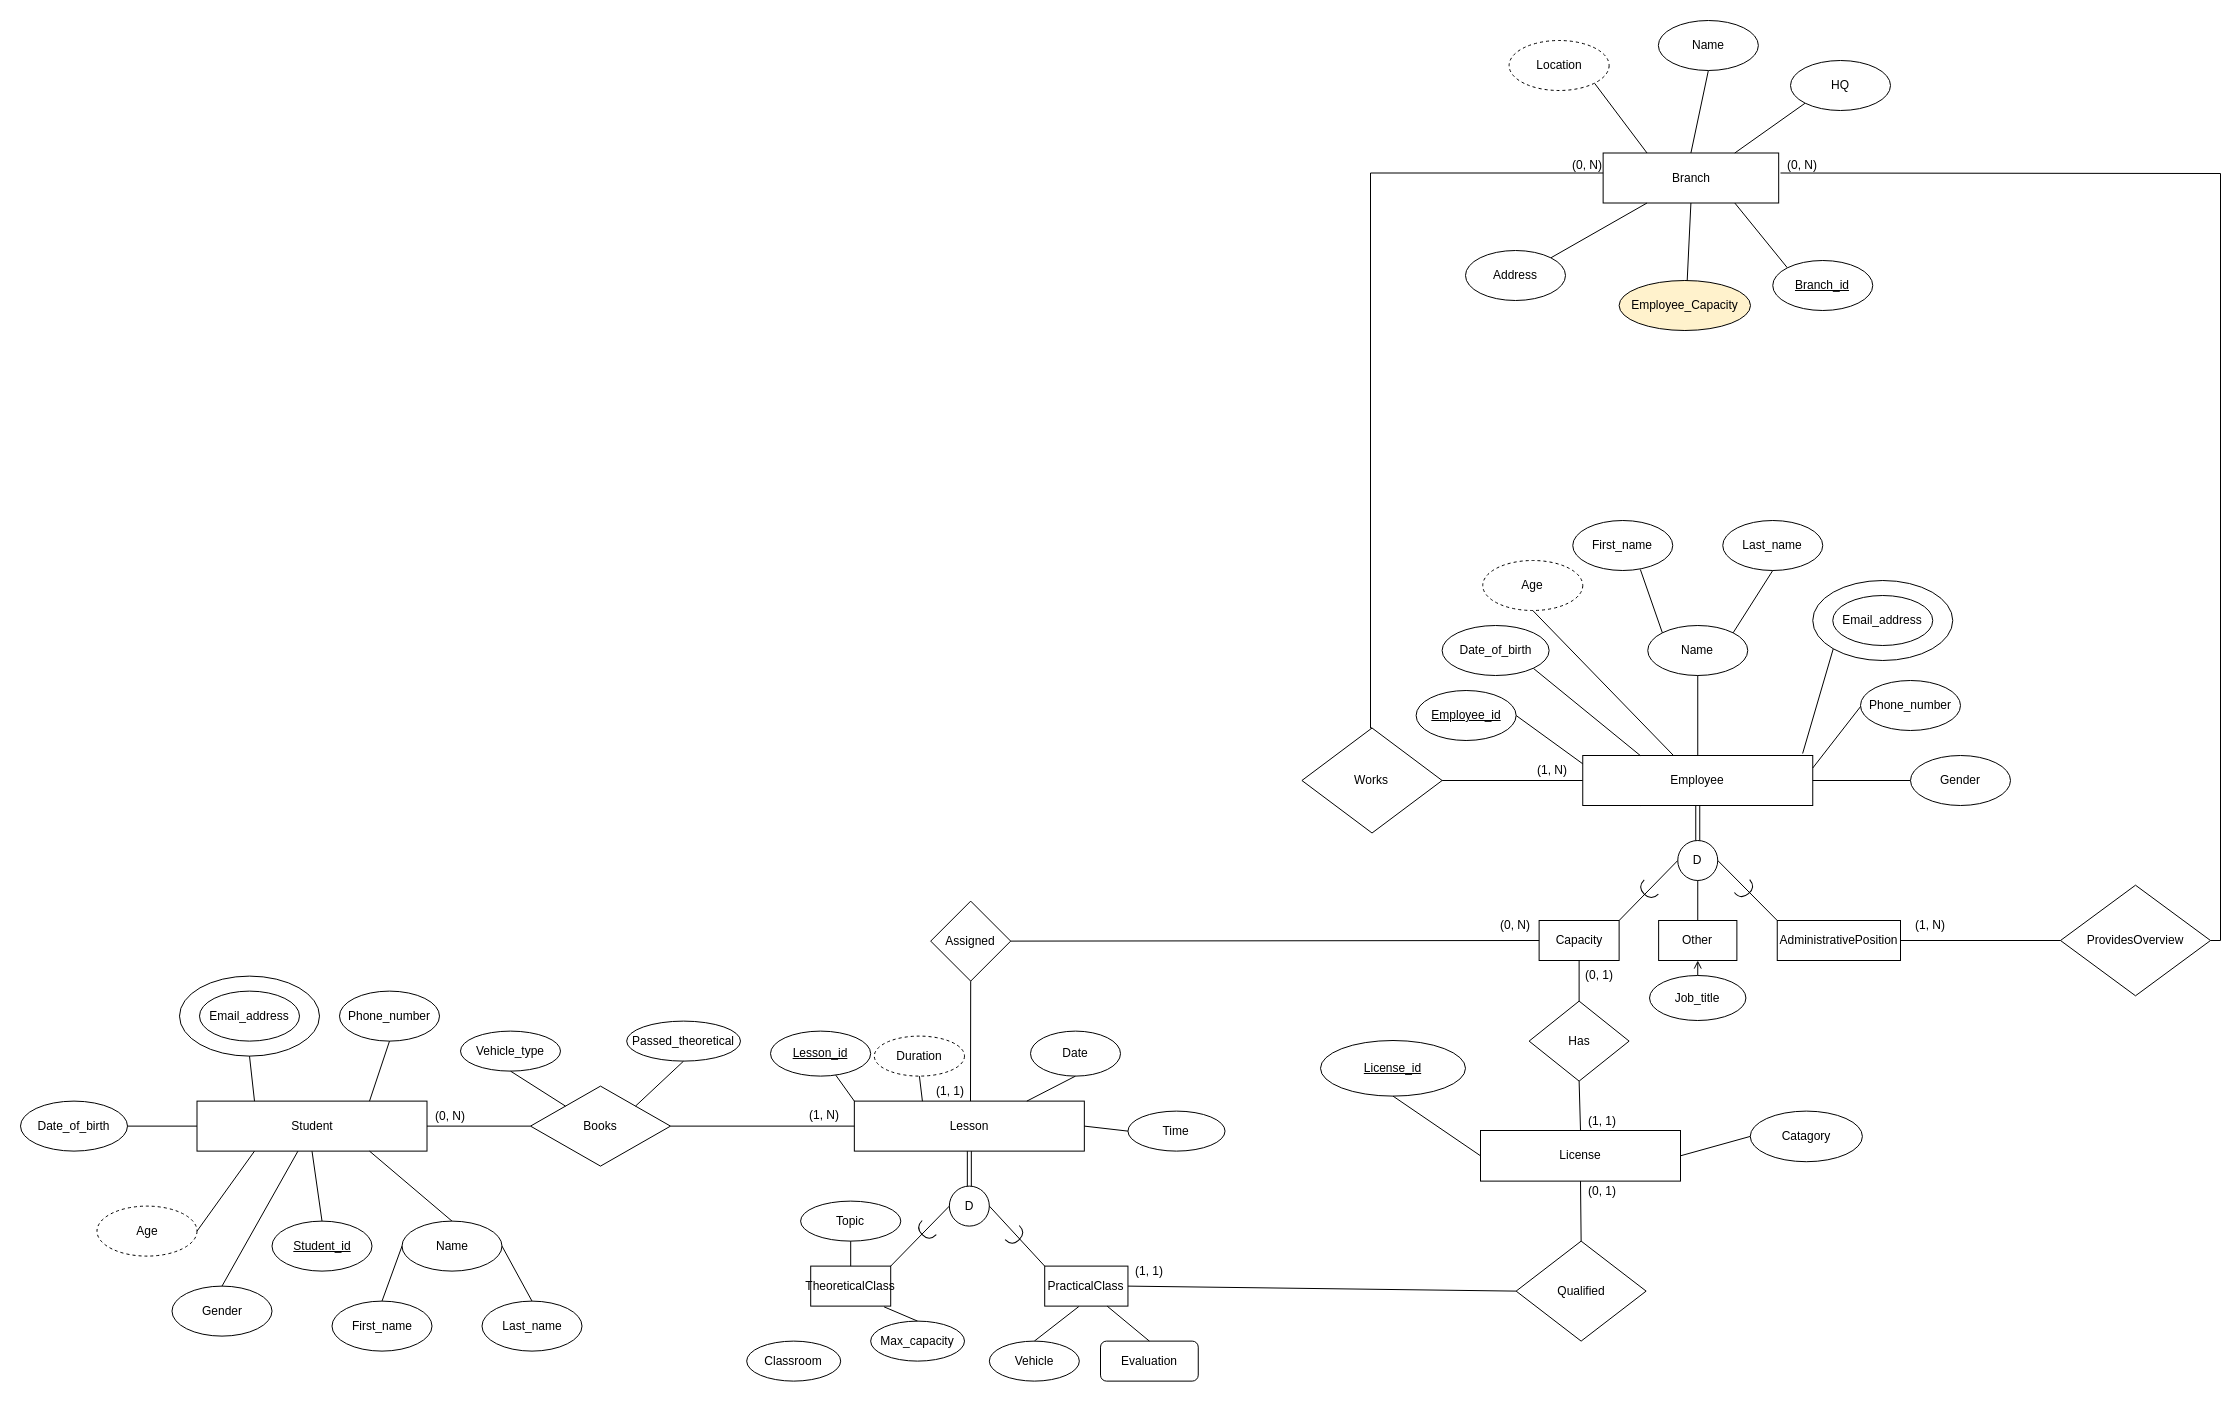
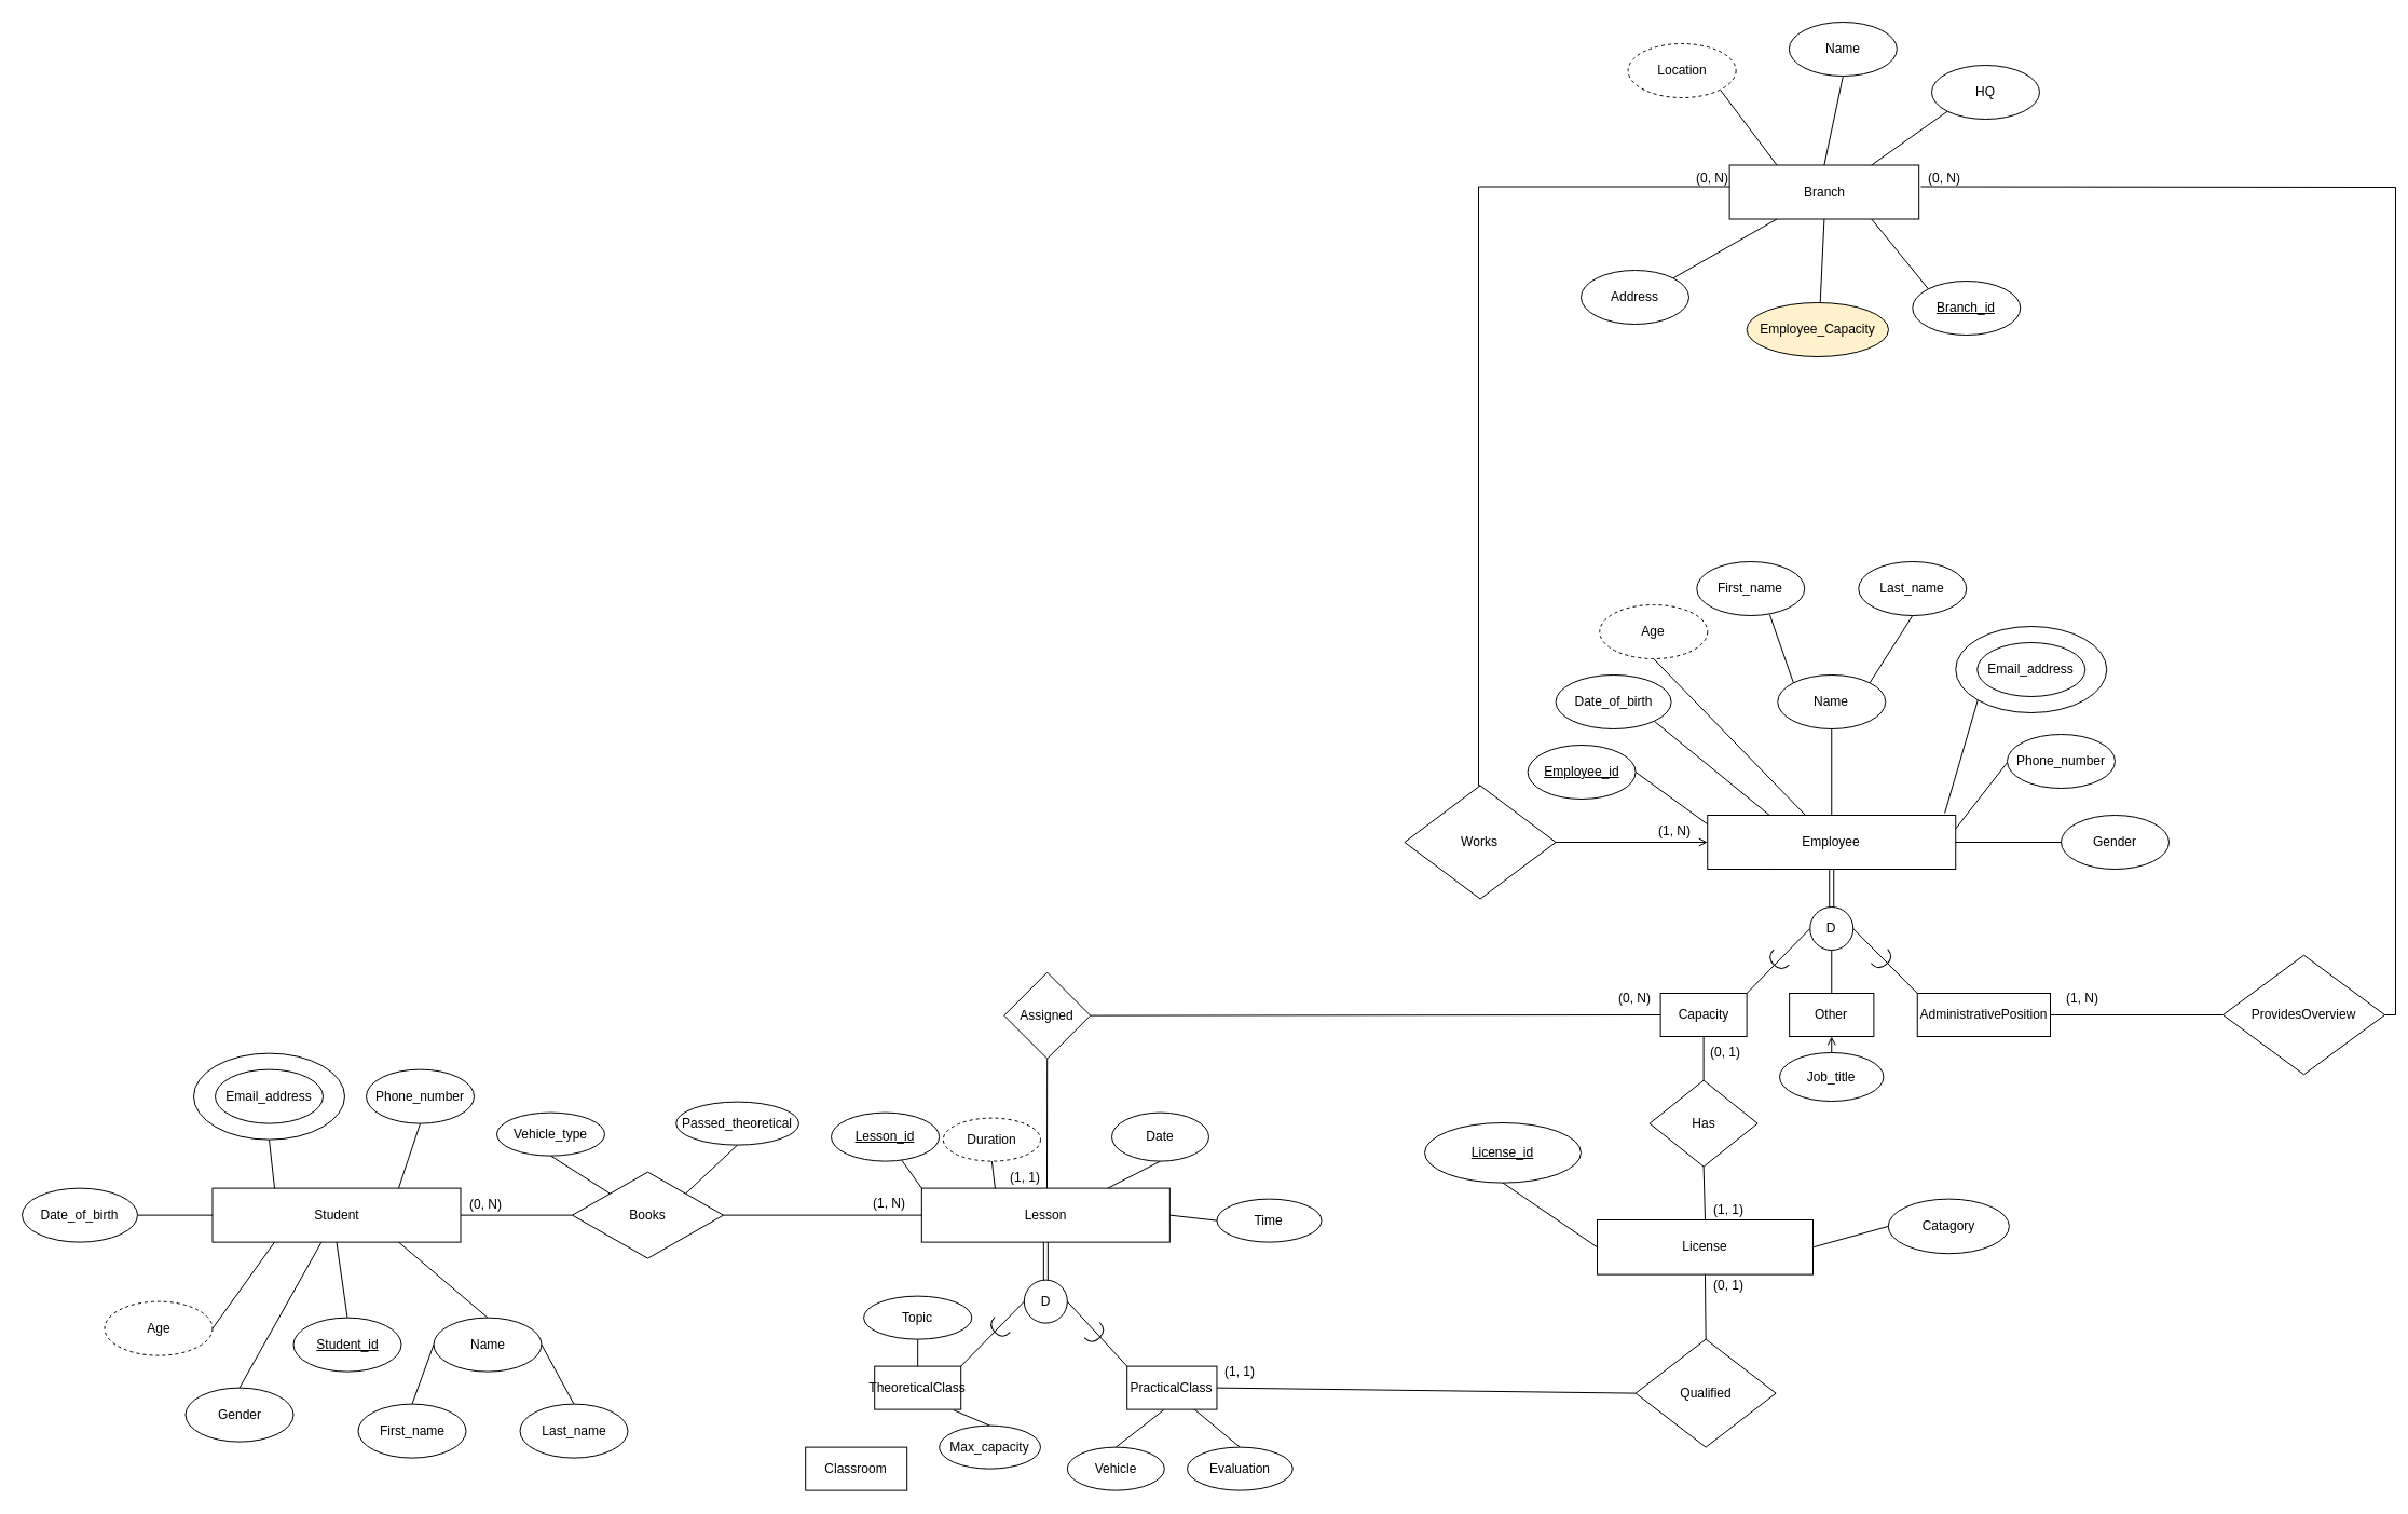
- <mxCell id="85" style="edgeStyle=orthogonalEdgeStyle;rounded=0;orthogonalLoop=1;jettySize=auto;html=1;exitX=1;exitY=0.5;exitDx=0;exitDy=0;entryX=0;entryY=0.5;entryDx=0;entryDy=0;endArrow=none;endFill=0;" parent="1" source="86" target="4" edge="1"><mxGeometry relative="1" as="geometry" /></mxCell>
+ <mxCell id="85" style="edgeStyle=orthogonalEdgeStyle;rounded=0;orthogonalLoop=1;jettySize=auto;html=1;exitX=1;exitY=0.5;exitDx=0;exitDy=0;entryX=0;entryY=0.5;entryDx=0;entryDy=0;endArrow=open;endFill=0;" parent="1" source="86" target="4" edge="1"><mxGeometry relative="1" as="geometry" /></mxCell>
- <mxCell id="42" value="Classroom" style="ellipse;whiteSpace=wrap;html=1;" parent="1" vertex="1"><mxGeometry x="746.2" y="1340.61" width="94" height="40" as="geometry" /></mxCell>
+ <mxCell id="42" value="Classroom" style="whiteSpace=wrap;html=1;rounded=0;" parent="1" vertex="1"><mxGeometry x="746.2" y="1340.61" width="94" height="40" as="geometry" /></mxCell>
- <mxCell id="49" value="Evaluation" style="whiteSpace=wrap;html=1;rounded=1;" parent="1" vertex="1"><mxGeometry x="1100" y="1340.61" width="97.75" height="40" as="geometry" /></mxCell>
+ <mxCell id="49" value="Evaluation" style="ellipse;whiteSpace=wrap;html=1;" parent="1" vertex="1"><mxGeometry x="1100" y="1340.61" width="97.75" height="40" as="geometry" /></mxCell>
